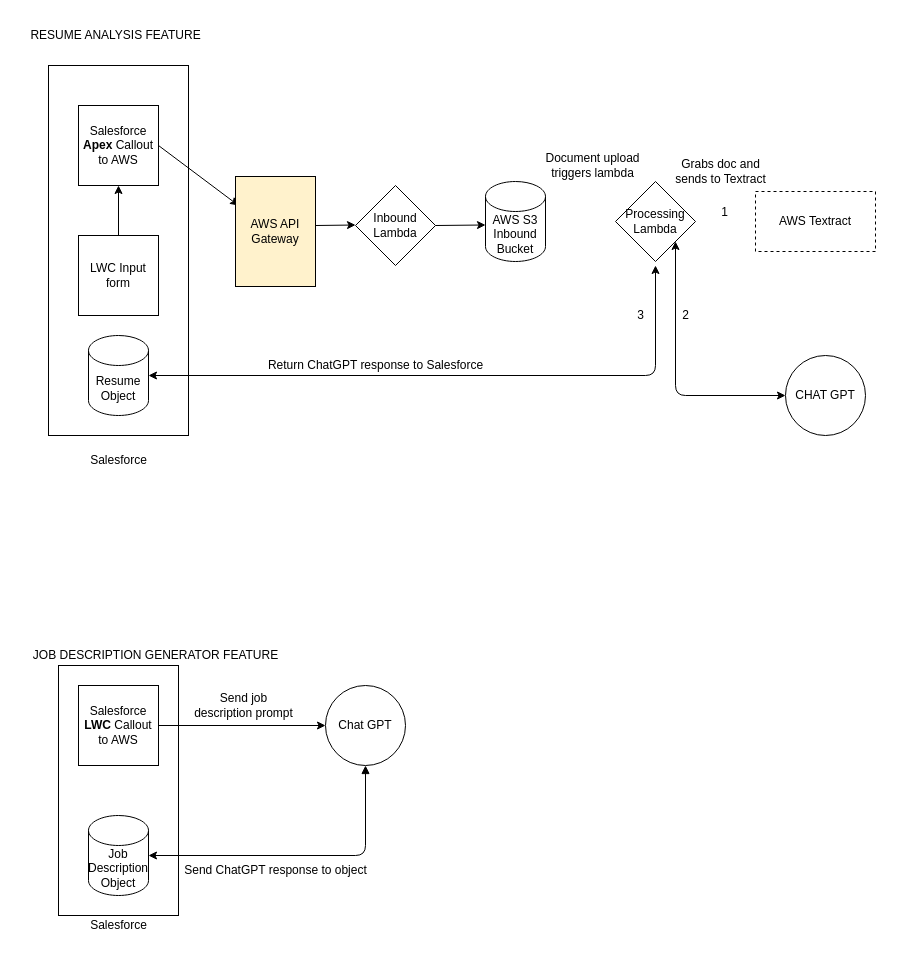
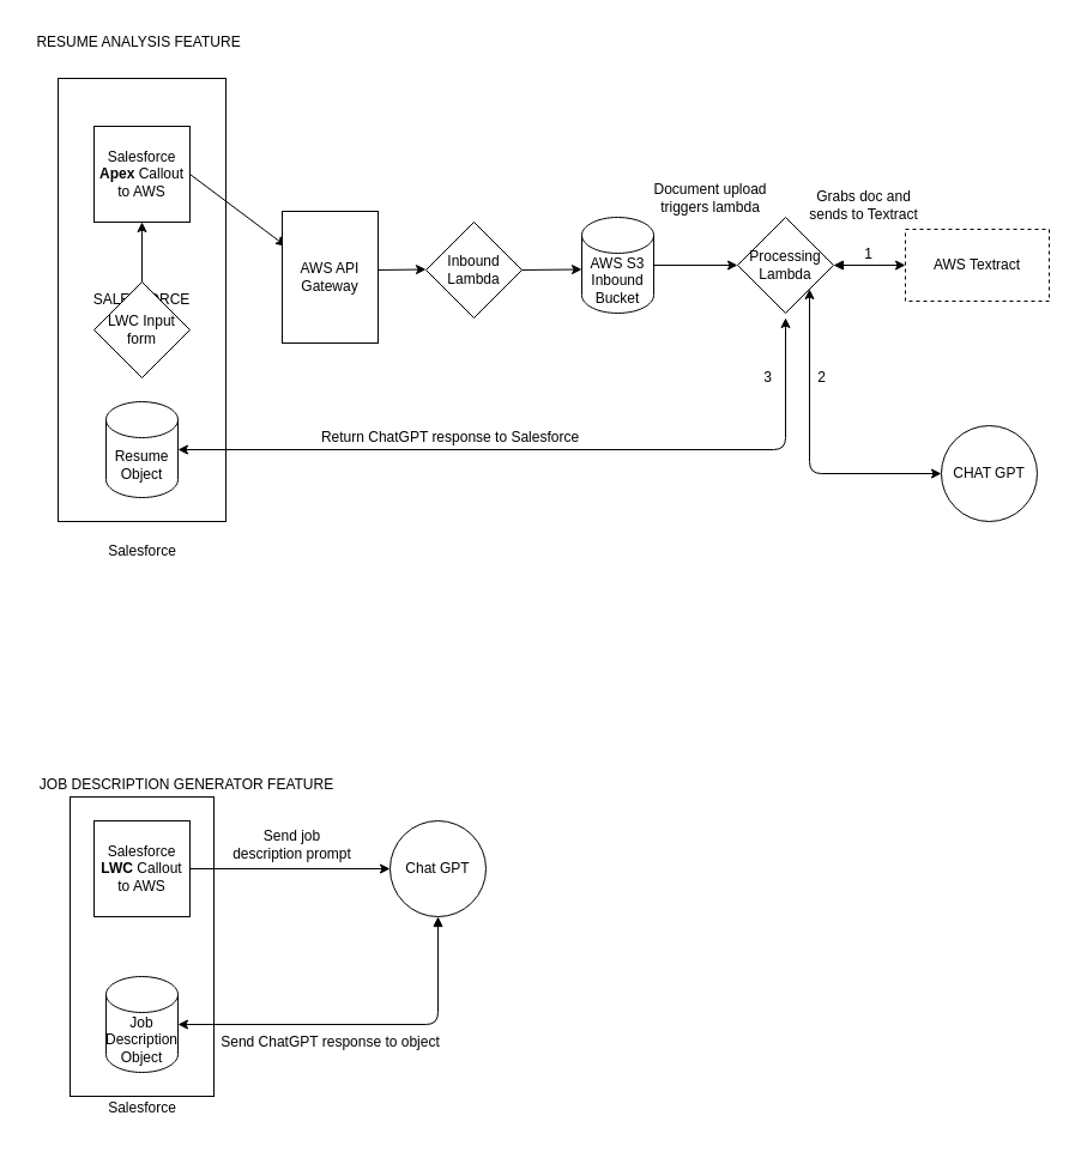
+ <mxCell id="6" value="" style="edgeStyle=none;html=1;" parent="1" source="7" target="9" edge="1"><mxGeometry relative="1" as="geometry" /></mxCell>
+ <mxCell id="8" value="" style="html=1;startArrow=block;startFill=1;" parent="1" source="9" target="10" edge="1"><mxGeometry relative="1" as="geometry" /></mxCell>
- <mxCell id="27" value="AWS API Gateway" style="whiteSpace=wrap;html=1;fillColor=#fff2cc;" parent="1" vertex="1"><mxGeometry x="235" y="176" width="80" height="110" as="geometry" /></mxCell>
+ <mxCell id="27" value="AWS API Gateway" style="whiteSpace=wrap;html=1;" parent="1" vertex="1"><mxGeometry x="235" y="176" width="80" height="110" as="geometry" /></mxCell>
- <mxCell id="12" value="LWC Input form" style="whiteSpace=wrap;html=1;aspect=fixed;" parent="1" vertex="1"><mxGeometry x="78" y="235" width="80" height="80" as="geometry" /></mxCell>
+ <mxCell id="12" value="LWC Input form" style="rhombus;whiteSpace=wrap;html=1;aspect=fixed;" parent="1" vertex="1"><mxGeometry x="78" y="235" width="80" height="80" as="geometry" /></mxCell>
